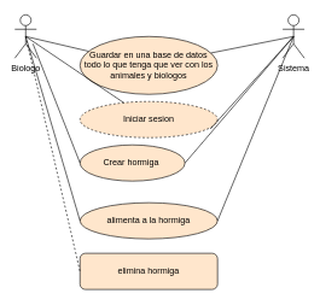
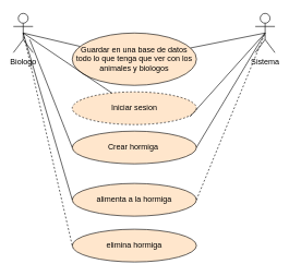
- <mxCell id="17" value="" style="endArrow=none;html=1;entryX=0.5;entryY=0.5;entryDx=0;entryDy=0;entryPerimeter=0;exitX=1;exitY=0.5;exitDx=0;exitDy=0;" edge="1" parent="1" source="7" target="3"><mxGeometry width="50" height="50" relative="1" as="geometry"><mxPoint x="310" y="235" as="sourcePoint" /><mxPoint x="415" y="60" as="targetPoint" /><Array as="points" /></mxGeometry></mxCell>
+ <mxCell id="17" value="" style="endArrow=none;html=1;entryX=0.5;entryY=0.5;entryDx=0;entryDy=0;entryPerimeter=0;exitX=1;exitY=0.5;exitDx=0;exitDy=0;dashed=1;" edge="1" parent="1" source="7" target="3"><mxGeometry width="50" height="50" relative="1" as="geometry"><mxPoint x="310" y="235" as="sourcePoint" /><mxPoint x="415" y="60" as="targetPoint" /><Array as="points" /></mxGeometry></mxCell>
- <mxCell id="6" value="Crear hormiga&amp;nbsp;" style="ellipse;whiteSpace=wrap;html=1;fillColor=#FFE6CC;" vertex="1" parent="1"><mxGeometry x="110" y="200" width="145" height="50" as="geometry" /></mxCell>
+ <mxCell id="6" value="Crear hormiga&amp;nbsp;" style="ellipse;whiteSpace=wrap;html=1;fillColor=#FFE6CC;" vertex="1" parent="1"><mxGeometry x="110" y="200" width="190" height="50" as="geometry" /></mxCell>
- <mxCell id="8" value="elimina hormiga" style="whiteSpace=wrap;html=1;fillColor=#FFE6CC;rounded=1;" vertex="1" parent="1"><mxGeometry x="110" y="350" width="190" height="50" as="geometry" /></mxCell>
+ <mxCell id="8" value="elimina hormiga" style="ellipse;whiteSpace=wrap;html=1;fillColor=#FFE6CC;" vertex="1" parent="1"><mxGeometry x="110" y="350" width="190" height="50" as="geometry" /></mxCell>
